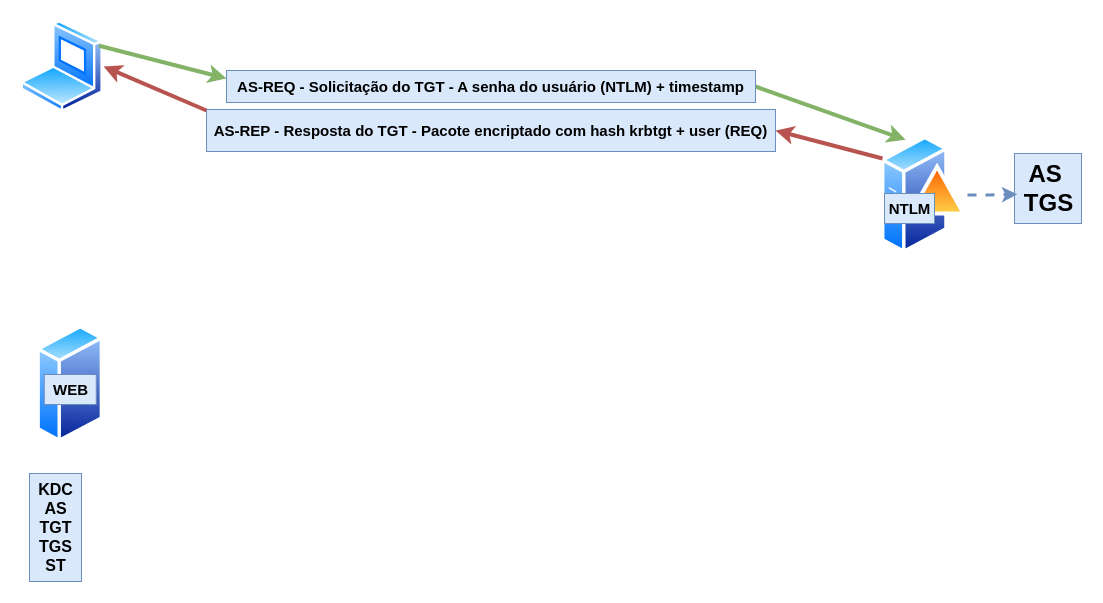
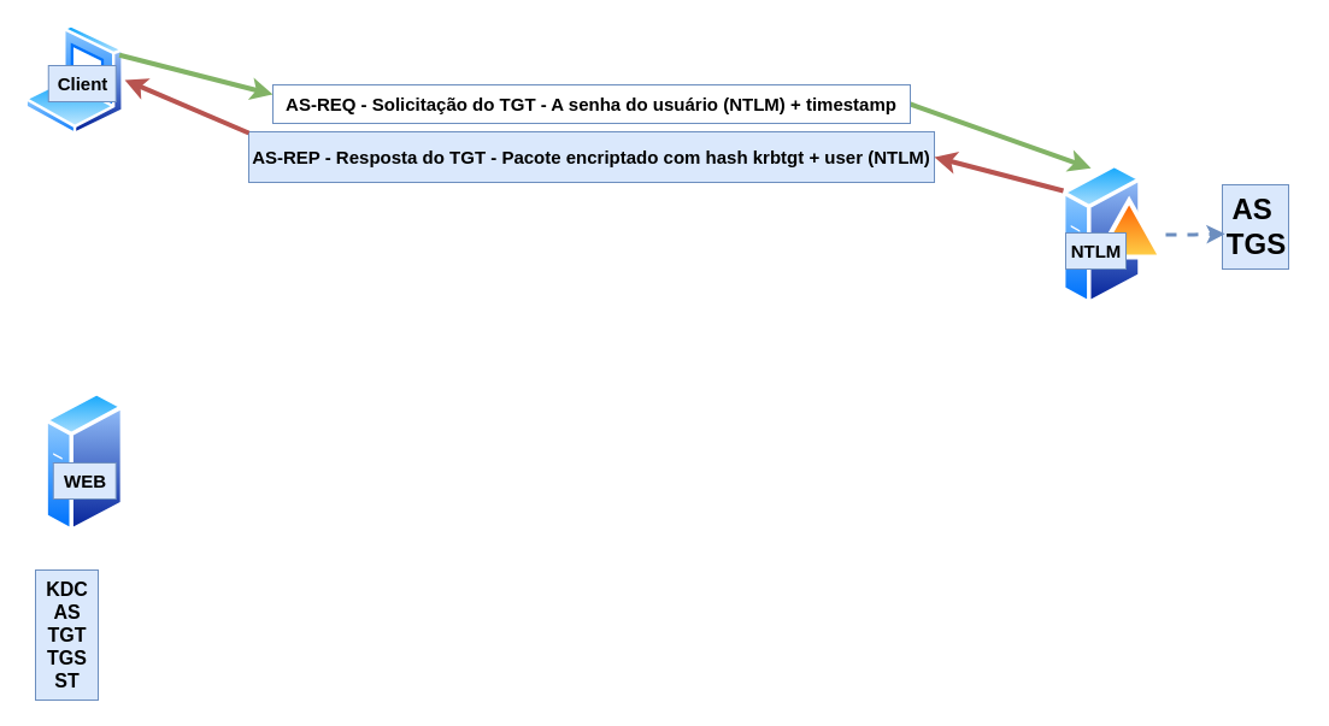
+ <mxCell id="10" value="Client" style="text;html=1;align=center;verticalAlign=middle;resizable=0;points=[];autosize=1;strokeColor=#6c8ebf;fillColor=#dae8fc;fontStyle=1;labelBackgroundColor=none;fontSize=15;" vertex="1" parent="1"><mxGeometry x="39.76" y="54" width="56" height="30" as="geometry" /></mxCell>
- <mxCell id="14" value="&lt;span style=&quot;font-size: 15px; font-weight: 700; text-wrap-mode: nowrap;&quot;&gt;AS-REQ - Solicitação do TGT - A senha do usuário (NTLM) + timestamp&lt;/span&gt;" style="whiteSpace=wrap;html=1;fillColor=#dae8fc;strokeColor=#6c8ebf;" vertex="1" parent="1"><mxGeometry x="226" y="70" width="529" height="32" as="geometry" /></mxCell>
+ <mxCell id="14" value="&lt;span style=&quot;font-size: 15px; font-weight: 700; text-wrap-mode: nowrap;&quot;&gt;AS-REQ - Solicitação do TGT - A senha do usuário (NTLM) + timestamp&lt;/span&gt;" style="whiteSpace=wrap;html=1;fillColor=#ffffff;strokeColor=#6c8ebf;" vertex="1" parent="1"><mxGeometry x="226" y="70" width="529" height="32" as="geometry" /></mxCell>
- <mxCell id="15" value="&lt;span style=&quot;font-size: 15px; font-weight: 700; text-wrap-mode: nowrap;&quot;&gt;AS-REP - Resposta do TGT - Pacote encriptado com hash krbtgt + user (REQ)&lt;/span&gt;" style="whiteSpace=wrap;html=1;fillColor=#dae8fc;strokeColor=#6c8ebf;" vertex="1" parent="1"><mxGeometry x="206" y="109" width="569" height="42" as="geometry" /></mxCell>
+ <mxCell id="15" value="&lt;span style=&quot;font-size: 15px; font-weight: 700; text-wrap-mode: nowrap;&quot;&gt;AS-REP - Resposta do TGT - Pacote encriptado com hash krbtgt + user (NTLM)&lt;/span&gt;" style="whiteSpace=wrap;html=1;fillColor=#dae8fc;strokeColor=#6c8ebf;" vertex="1" parent="1"><mxGeometry x="206" y="109" width="569" height="42" as="geometry" /></mxCell>
- <mxCell id="5" value="AS&amp;nbsp;&lt;div style=&quot;font-size: 24px;&quot;&gt;TGS&lt;/div&gt;" style="text;html=1;align=center;verticalAlign=middle;resizable=0;points=[];autosize=1;strokeColor=#6c8ebf;fillColor=#dae8fc;fontStyle=1;labelBackgroundColor=none;fontSize=24;" vertex="1" parent="1"><mxGeometry x="1014" y="153" width="67" height="70" as="geometry" /></mxCell>
+ <mxCell id="5" value="AS&amp;nbsp;&lt;div style=&quot;font-size: 24px;&quot;&gt;TGS&lt;/div&gt;" style="text;html=1;align=center;verticalAlign=middle;resizable=0;points=[];autosize=1;strokeColor=#6c8ebf;fillColor=#dae8fc;fontStyle=1;labelBackgroundColor=none;fontSize=24;" vertex="1" parent="1"><mxGeometry x="1014" y="153" width="55" height="70" as="geometry" /></mxCell>
- <mxCell id="11" value="WEB" style="text;html=1;align=center;verticalAlign=middle;resizable=0;points=[];autosize=1;strokeColor=#6c8ebf;fillColor=#dae8fc;fontStyle=1;labelBackgroundColor=none;fontSize=15;" vertex="1" parent="1"><mxGeometry x="43.76" y="374" width="52" height="30" as="geometry" /></mxCell>
+ <mxCell id="11" value="WEB" style="text;html=1;align=center;verticalAlign=middle;resizable=0;points=[];autosize=1;strokeColor=#6c8ebf;fillColor=#dae8fc;fontStyle=1;labelBackgroundColor=none;fontSize=15;" vertex="1" parent="1"><mxGeometry x="43.76" y="384" width="52" height="30" as="geometry" /></mxCell>
